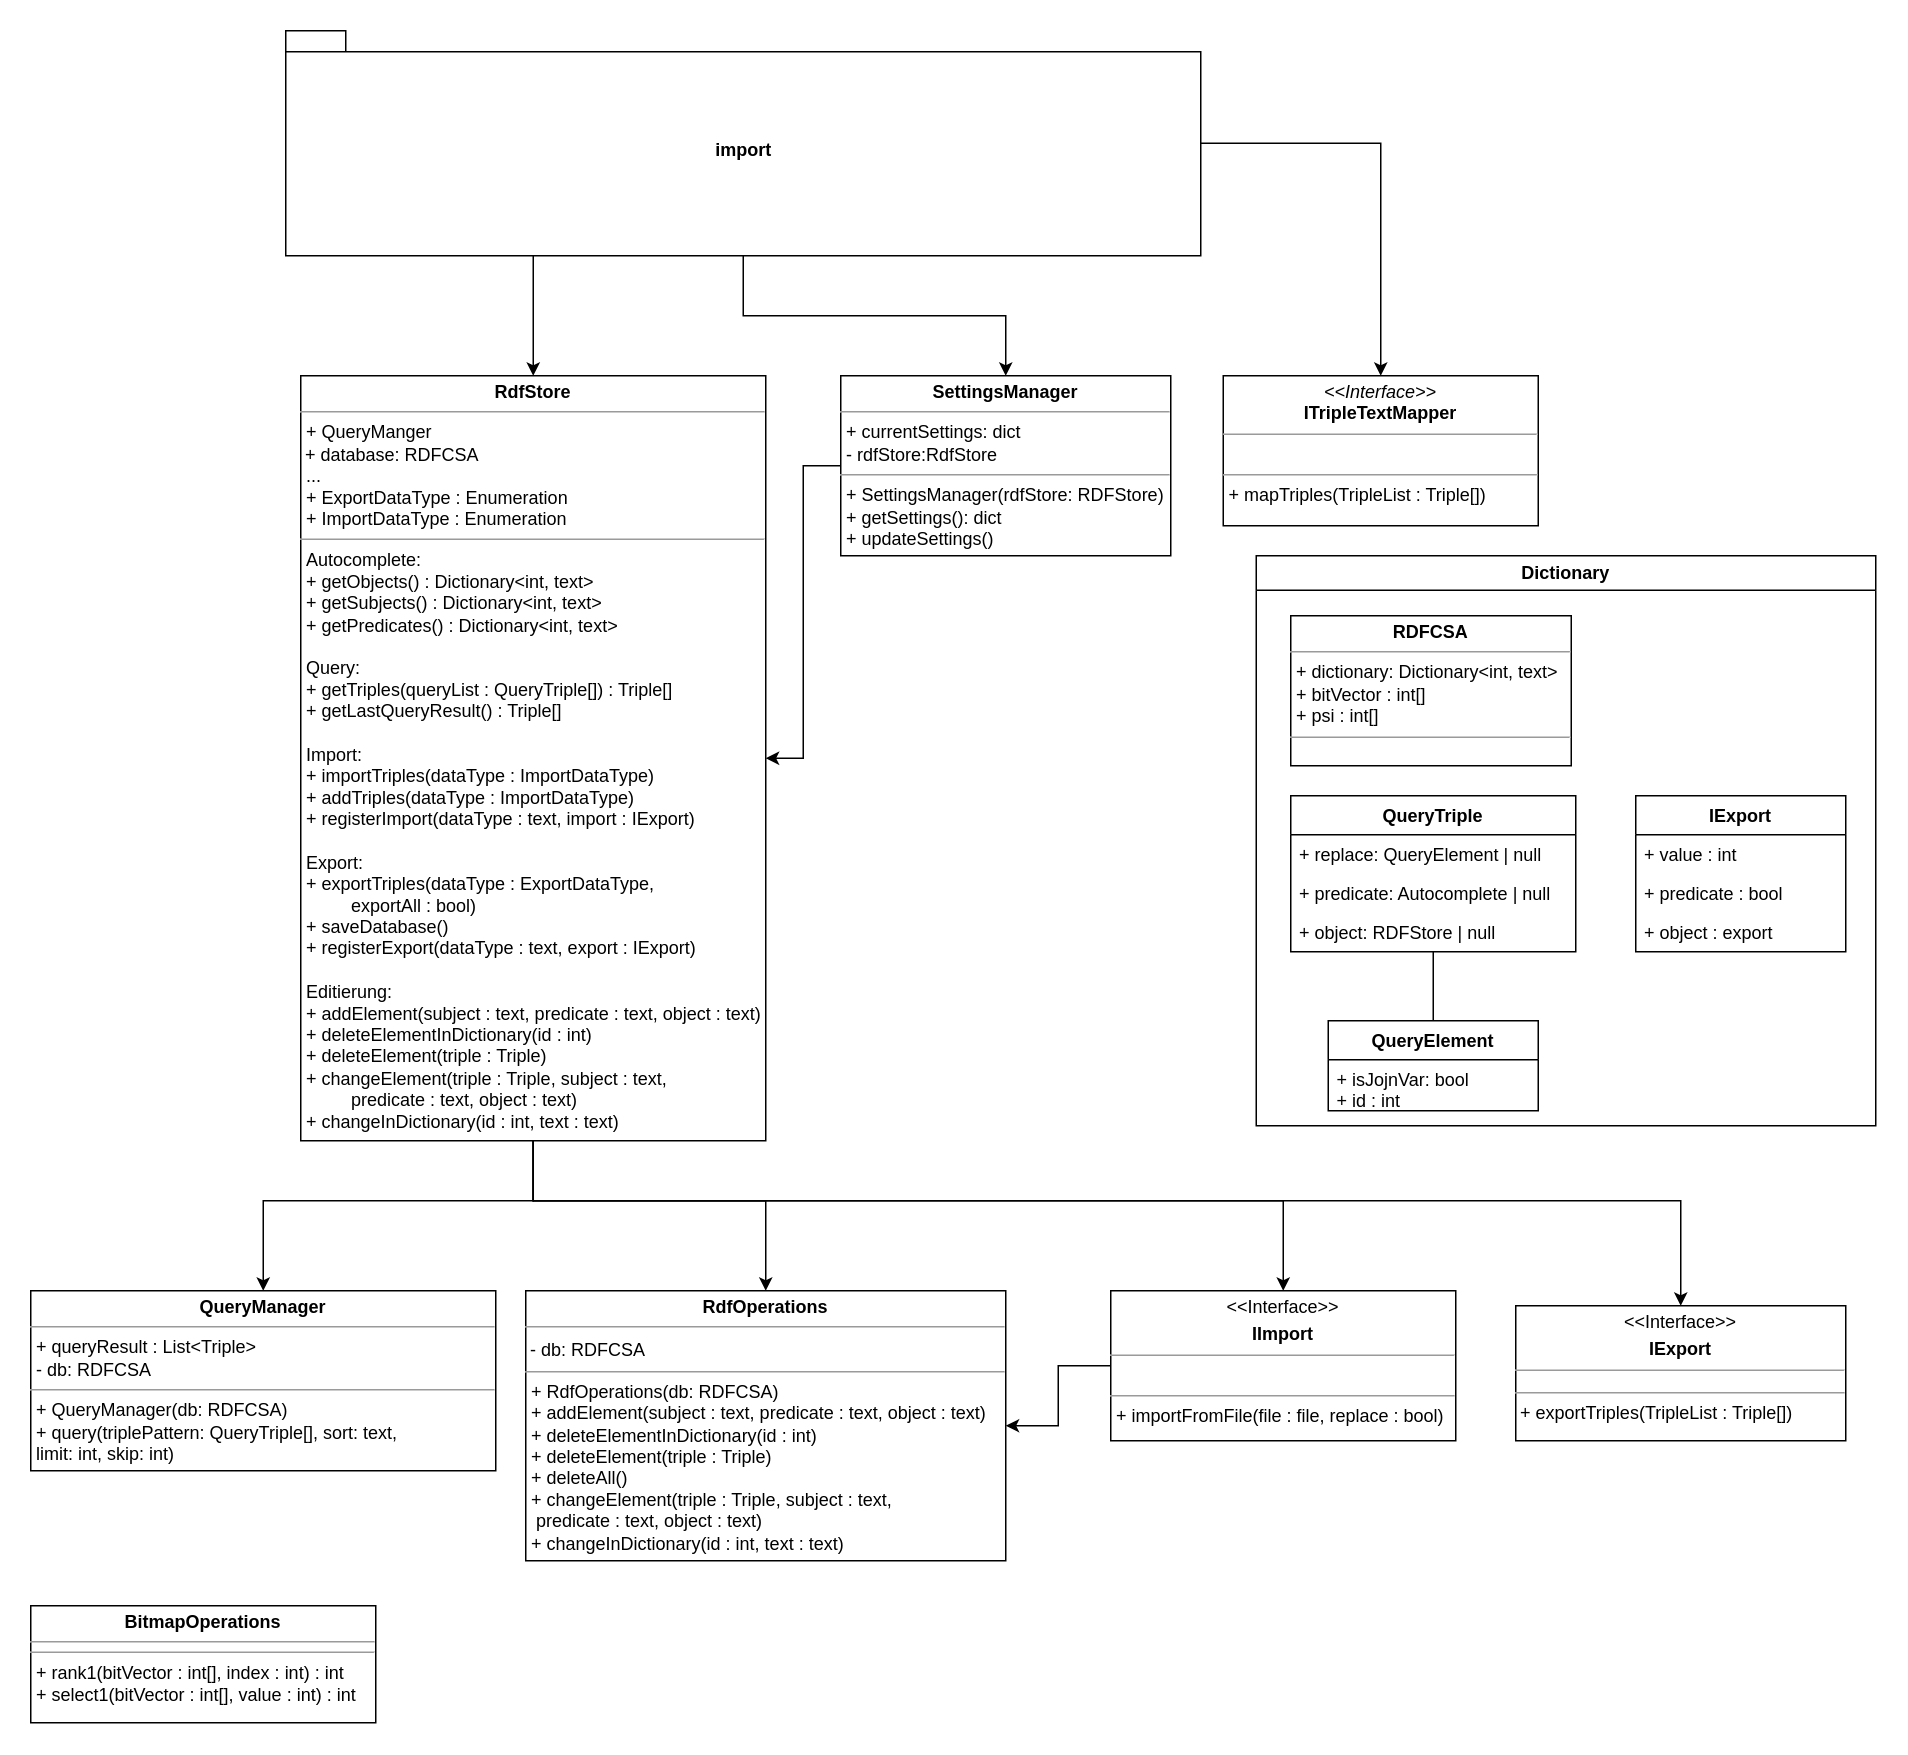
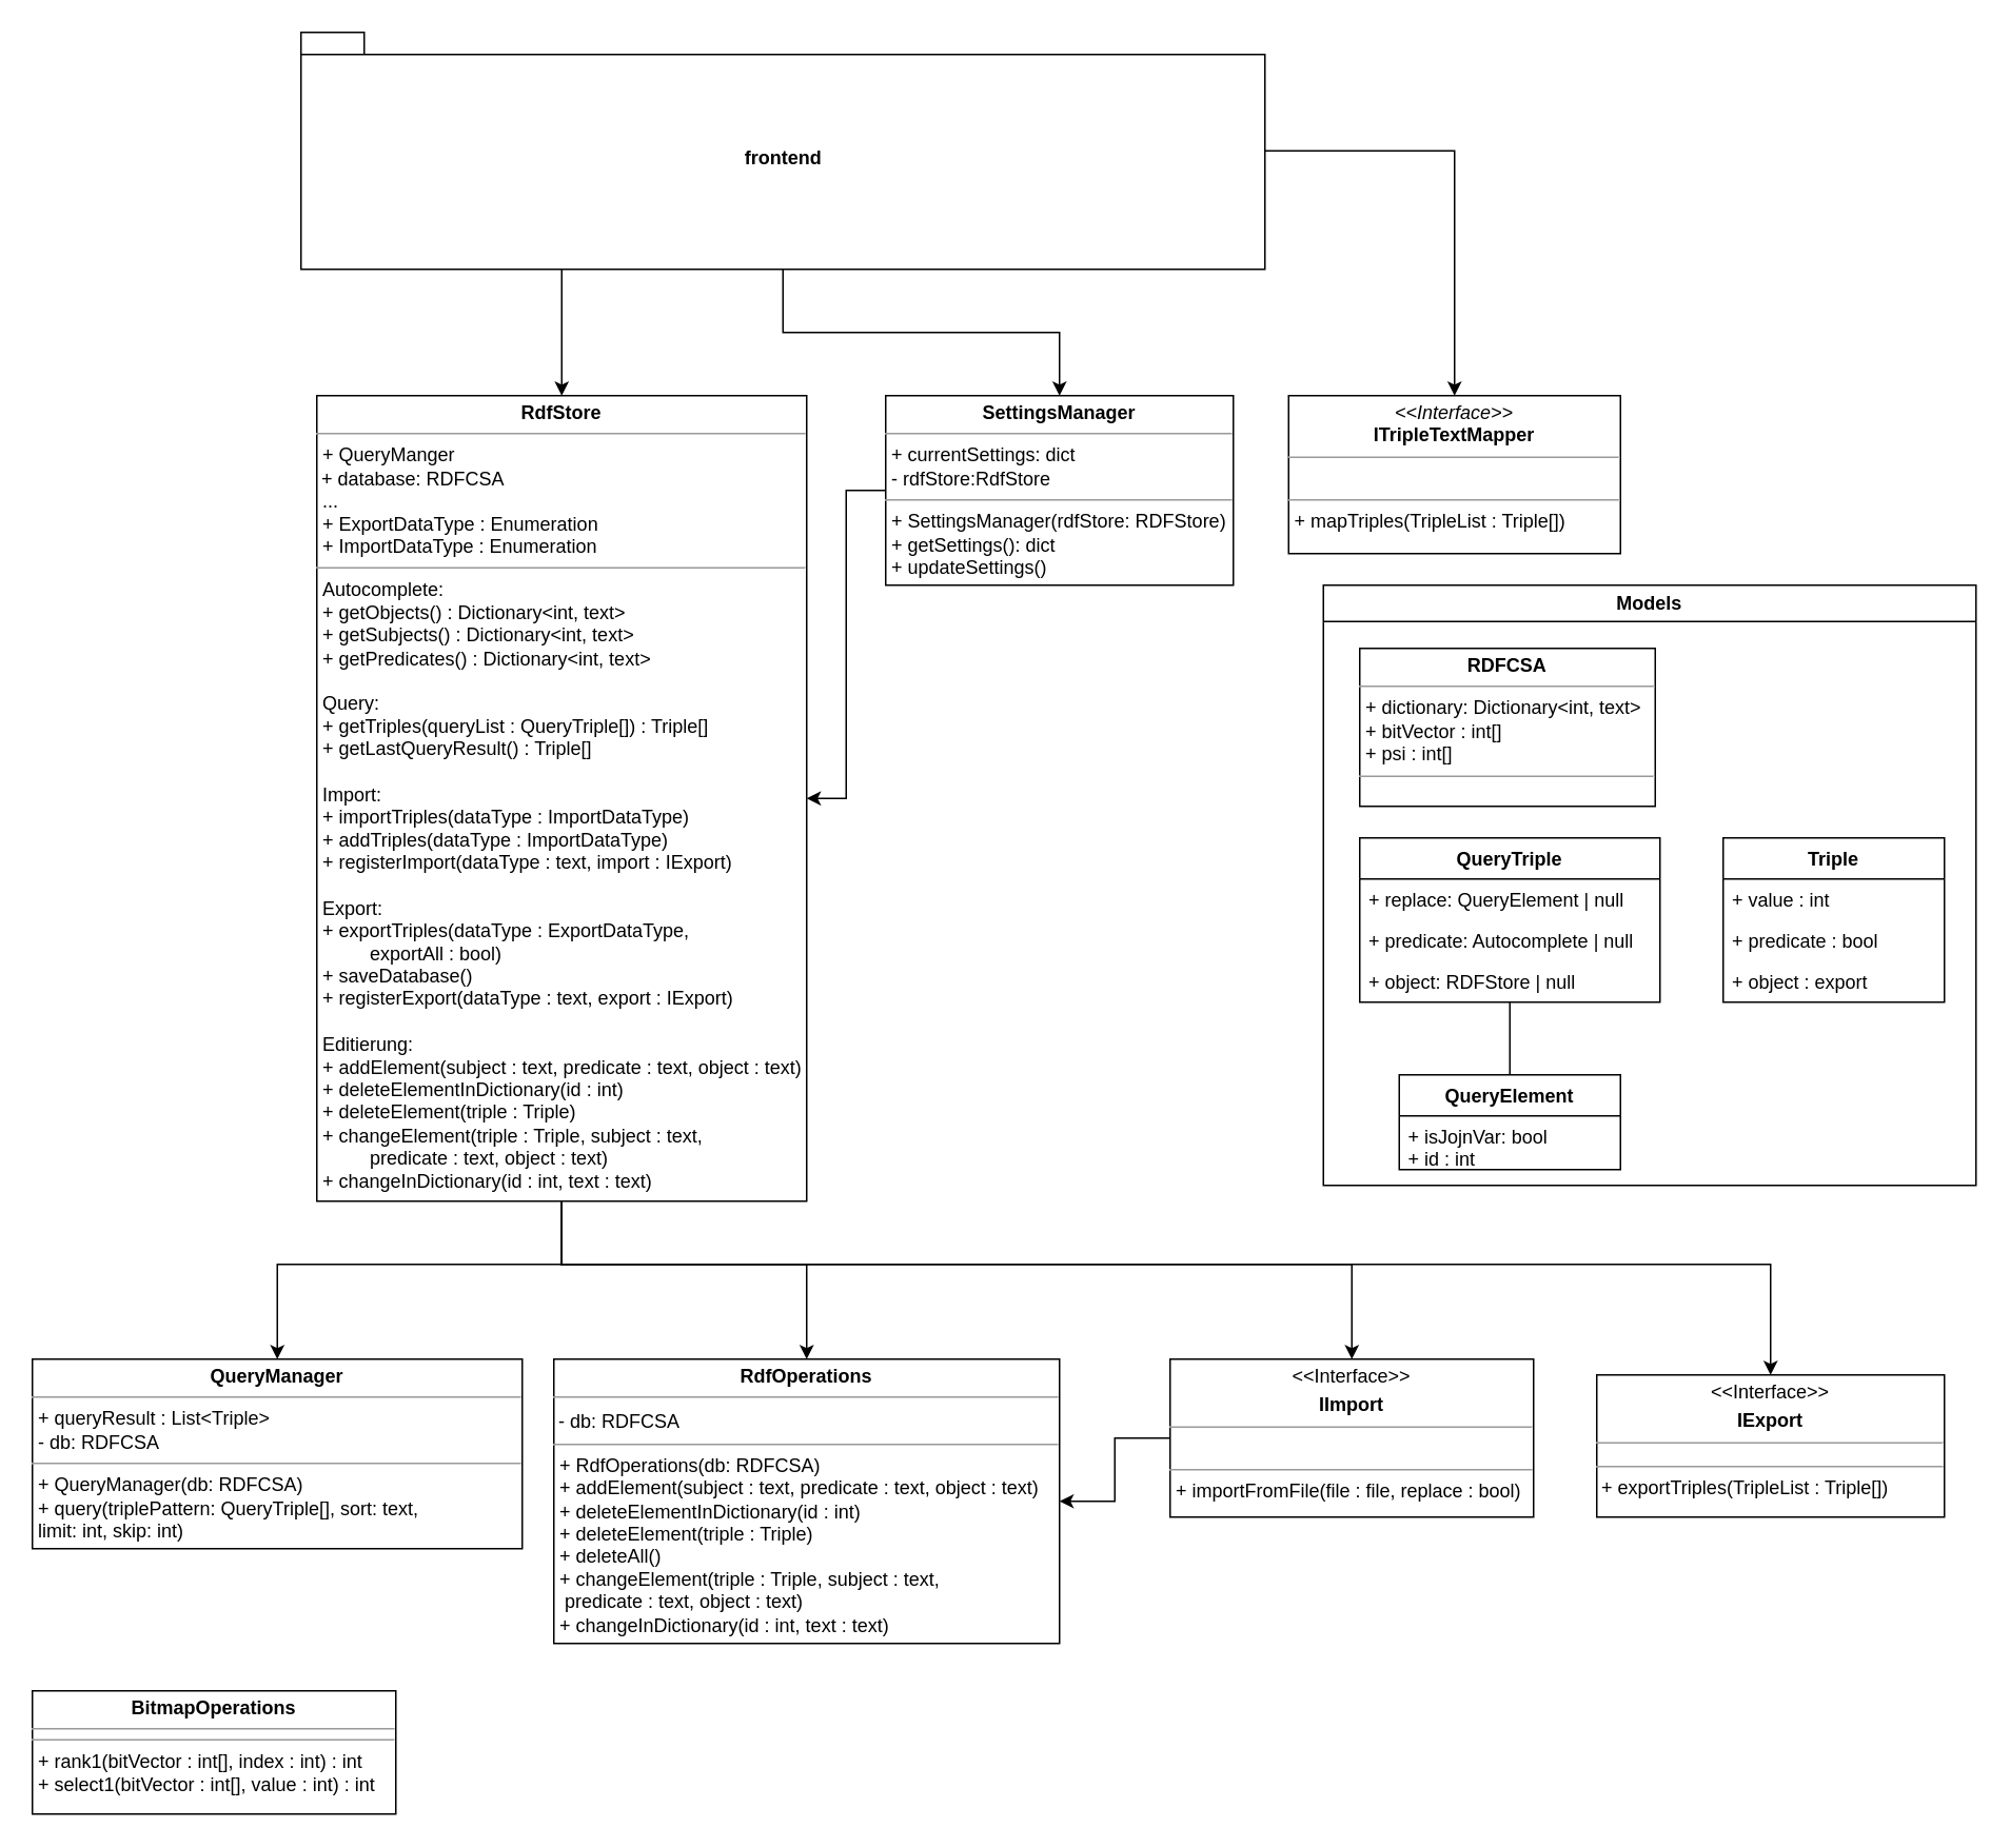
- <mxCell id="16" value="import" style="shape=folder;fontStyle=1;spacingTop=10;tabWidth=40;tabHeight=14;tabPosition=left;html=1;" parent="1" vertex="1"><mxGeometry x="190" y="20" width="610" height="150" as="geometry" /></mxCell>
+ <mxCell id="16" value="frontend" style="shape=folder;fontStyle=1;spacingTop=10;tabWidth=40;tabHeight=14;tabPosition=left;html=1;" parent="1" vertex="1"><mxGeometry x="190" y="20" width="610" height="150" as="geometry" /></mxCell>
- <mxCell id="17" value="Dictionary" style="swimlane;whiteSpace=wrap;html=1;" parent="1" vertex="1"><mxGeometry x="837" y="370" width="413" height="380" as="geometry" /></mxCell>
+ <mxCell id="17" value="Models" style="swimlane;whiteSpace=wrap;html=1;" parent="1" vertex="1"><mxGeometry x="837" y="370" width="413" height="380" as="geometry" /></mxCell>
- <mxCell id="26" value="IExport" style="swimlane;fontStyle=1;childLayout=stackLayout;horizontal=1;startSize=26;fillColor=none;horizontalStack=0;resizeParent=1;resizeParentMax=0;resizeLast=0;collapsible=1;marginBottom=0;" parent="1" vertex="1"><mxGeometry x="1090" y="530" width="140" height="104" as="geometry"><mxRectangle x="600" y="-104" width="70" height="30" as="alternateBounds" /></mxGeometry></mxCell>
+ <mxCell id="26" value="Triple" style="swimlane;fontStyle=1;childLayout=stackLayout;horizontal=1;startSize=26;fillColor=none;horizontalStack=0;resizeParent=1;resizeParentMax=0;resizeLast=0;collapsible=1;marginBottom=0;" parent="1" vertex="1"><mxGeometry x="1090" y="530" width="140" height="104" as="geometry"><mxRectangle x="600" y="-104" width="70" height="30" as="alternateBounds" /></mxGeometry></mxCell>
